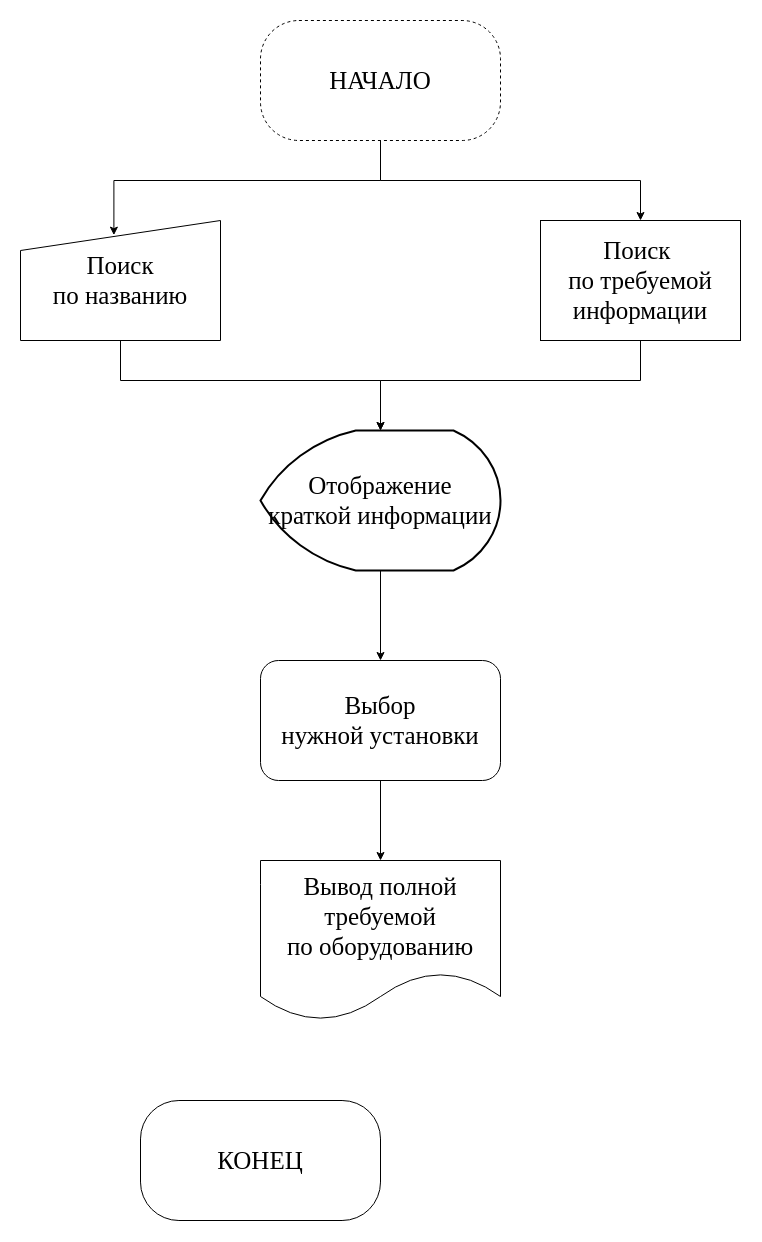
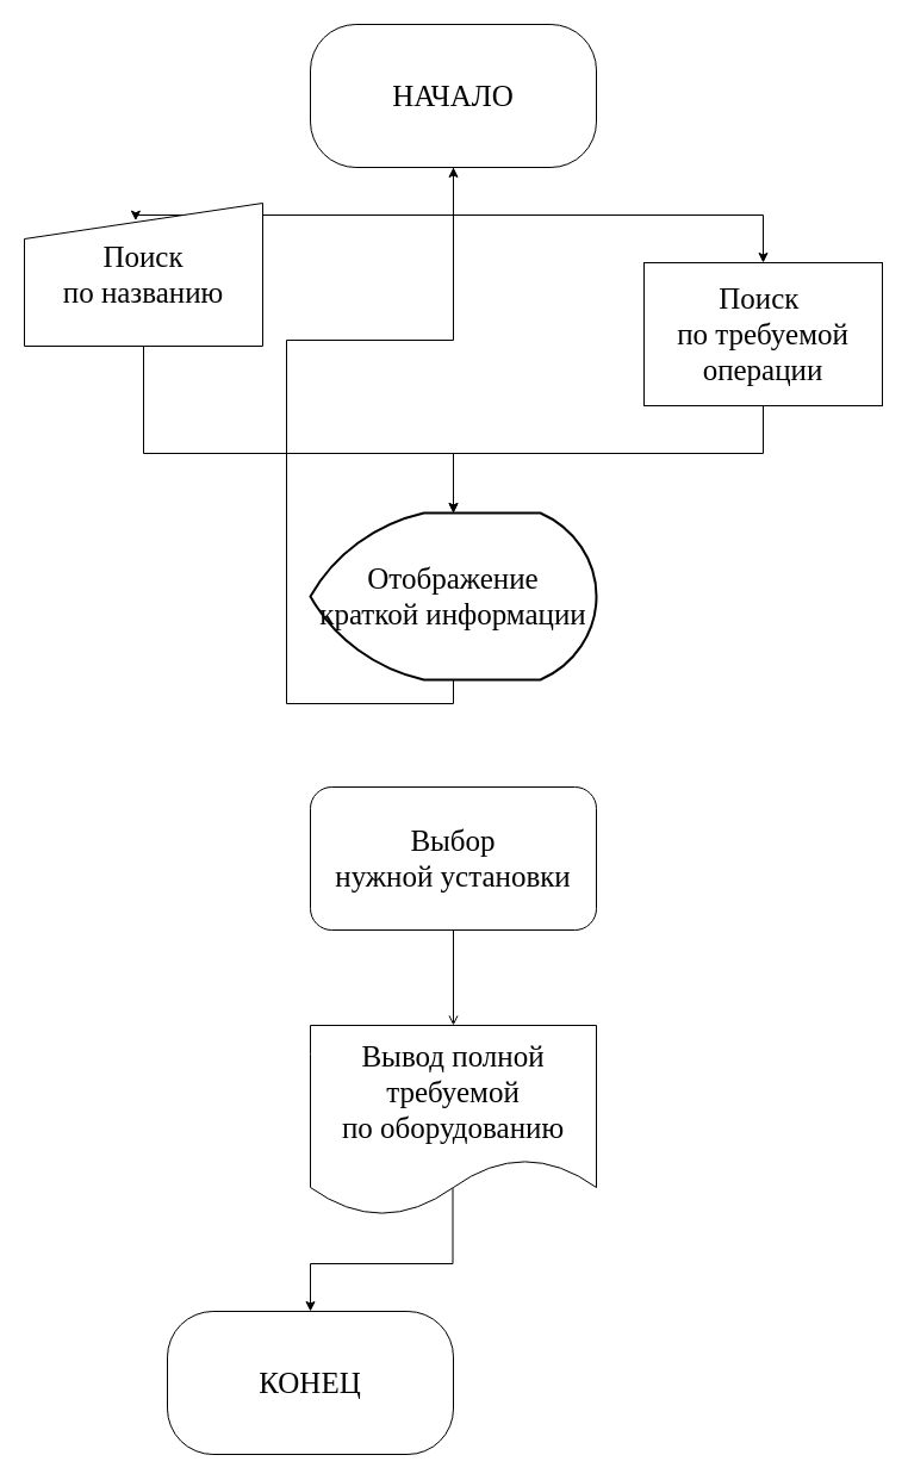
- <mxCell id="4" value="&lt;font style=&quot;font-size: 25px;&quot;&gt;НАЧАЛО&lt;/font&gt;" style="rounded=1;whiteSpace=wrap;html=1;arcSize=32;fontFamily=Tahoma;fontSize=25;dashed=1;" vertex="1" parent="1"><mxGeometry x="260" y="20" width="240" height="120" as="geometry" /></mxCell>
+ <mxCell id="4" value="&lt;font style=&quot;font-size: 25px;&quot;&gt;НАЧАЛО&lt;/font&gt;" style="rounded=1;whiteSpace=wrap;html=1;arcSize=32;fontFamily=Tahoma;fontSize=25;" vertex="1" parent="1"><mxGeometry x="260" y="20" width="240" height="120" as="geometry" /></mxCell>
- <mxCell id="6" value="Поиск &lt;br style=&quot;font-size: 25px;&quot;&gt;по названию" style="shape=manualInput;whiteSpace=wrap;html=1;fontSize=25;fontFamily=Tahoma;" vertex="1" parent="1"><mxGeometry x="20" y="220" width="200" height="120" as="geometry" /></mxCell>
+ <mxCell id="6" value="Поиск &lt;br style=&quot;font-size: 25px;&quot;&gt;по названию" style="shape=manualInput;whiteSpace=wrap;html=1;fontSize=25;fontFamily=Tahoma;" vertex="1" parent="1"><mxGeometry x="20" y="170" width="200" height="120" as="geometry" /></mxCell>
- <mxCell id="8" value="Поиск&amp;nbsp;&lt;br style=&quot;font-size: 25px;&quot;&gt;по требуемой информации" style="rounded=0;whiteSpace=wrap;html=1;fontFamily=Tahoma;fontSize=25;" vertex="1" parent="1"><mxGeometry x="540" y="220" width="200" height="120" as="geometry" /></mxCell>
+ <mxCell id="8" value="Поиск&amp;nbsp;&lt;br style=&quot;font-size: 25px;&quot;&gt;по требуемой операции" style="rounded=0;whiteSpace=wrap;html=1;fontFamily=Tahoma;fontSize=25;" vertex="1" parent="1"><mxGeometry x="540" y="220" width="200" height="120" as="geometry" /></mxCell>
- <mxCell id="9" style="edgeStyle=orthogonalEdgeStyle;rounded=0;orthogonalLoop=1;jettySize=auto;html=1;exitX=0.5;exitY=1;exitDx=0;exitDy=0;exitPerimeter=0;entryX=0.5;entryY=0;entryDx=0;entryDy=0;" edge="1" parent="1" source="10" target="12"><mxGeometry relative="1" as="geometry" /></mxCell>
+ <mxCell id="9" style="edgeStyle=orthogonalEdgeStyle;rounded=0;orthogonalLoop=1;jettySize=auto;html=1;exitX=0.5;exitY=1;exitDx=0;exitDy=0;exitPerimeter=0;" edge="1" parent="1" source="10" target="4"><mxGeometry relative="1" as="geometry" /></mxCell>
- <mxCell id="11" style="edgeStyle=orthogonalEdgeStyle;rounded=0;orthogonalLoop=1;jettySize=auto;html=1;exitX=0.5;exitY=1;exitDx=0;exitDy=0;entryX=0.5;entryY=0;entryDx=0;entryDy=0;" edge="1" parent="1" source="12" target="14"><mxGeometry relative="1" as="geometry" /></mxCell>
+ <mxCell id="11" style="edgeStyle=orthogonalEdgeStyle;rounded=0;orthogonalLoop=1;jettySize=auto;html=1;exitX=0.5;exitY=1;exitDx=0;exitDy=0;entryX=0.5;entryY=0;entryDx=0;entryDy=0;endArrow=open;" edge="1" parent="1" source="12" target="14"><mxGeometry relative="1" as="geometry" /></mxCell>
+ <mxCell id="13" style="edgeStyle=orthogonalEdgeStyle;rounded=0;orthogonalLoop=1;jettySize=auto;html=1;entryX=0.5;entryY=0;entryDx=0;entryDy=0;exitX=0.498;exitY=0.84;exitDx=0;exitDy=0;exitPerimeter=0;" edge="1" parent="1" source="14" target="15"><mxGeometry relative="1" as="geometry"><mxPoint x="380" y="1020" as="sourcePoint" /></mxGeometry></mxCell>
